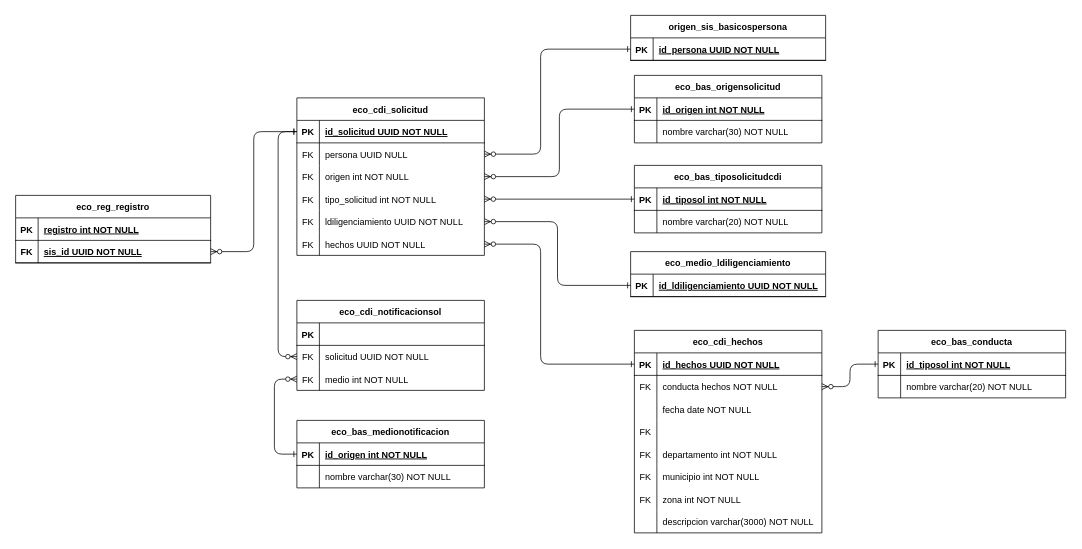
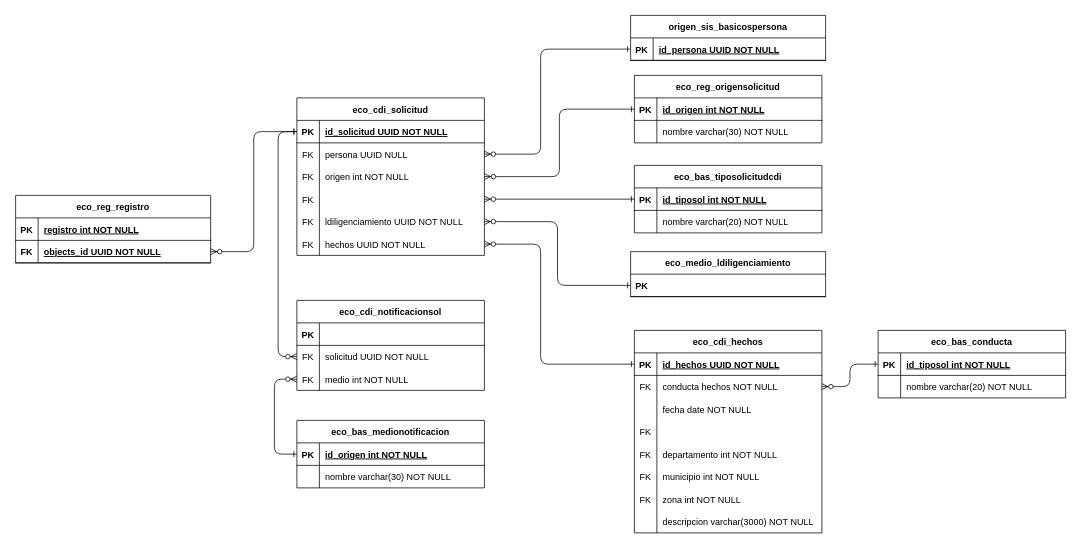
- <mxCell id="2" value="eco_bas_origensolicitud" style="shape=table;startSize=30;container=1;collapsible=1;childLayout=tableLayout;fixedRows=1;rowLines=0;fontStyle=1;align=center;resizeLast=1;" parent="1" vertex="1"><mxGeometry x="845" y="100" width="250" height="90" as="geometry" /></mxCell>
+ <mxCell id="2" value="eco_reg_origensolicitud" style="shape=table;startSize=30;container=1;collapsible=1;childLayout=tableLayout;fixedRows=1;rowLines=0;fontStyle=1;align=center;resizeLast=1;" parent="1" vertex="1"><mxGeometry x="845" y="100" width="250" height="90" as="geometry" /></mxCell>
- <mxCell id="75" value="tipo_solicitud int NOT NULL" style="shape=partialRectangle;overflow=hidden;connectable=0;fillColor=none;top=0;left=0;bottom=0;right=0;align=left;spacingLeft=6;" parent="73" vertex="1"><mxGeometry x="30" width="220" height="30" as="geometry"><mxRectangle width="220" height="30" as="alternateBounds" /></mxGeometry></mxCell>
- <mxCell id="62" value="sis_id UUID NOT NULL " style="shape=partialRectangle;overflow=hidden;connectable=0;fillColor=none;top=0;left=0;bottom=0;right=0;align=left;spacingLeft=6;fontStyle=5;" parent="60" vertex="1"><mxGeometry x="30" width="230" height="30" as="geometry"><mxRectangle width="230" height="30" as="alternateBounds" /></mxGeometry></mxCell>
+ <mxCell id="62" value="objects_id UUID NOT NULL " style="shape=partialRectangle;overflow=hidden;connectable=0;fillColor=none;top=0;left=0;bottom=0;right=0;align=left;spacingLeft=6;fontStyle=5;" parent="60" vertex="1"><mxGeometry x="30" width="230" height="30" as="geometry"><mxRectangle width="230" height="30" as="alternateBounds" /></mxGeometry></mxCell>
- <mxCell id="36" value="id_ldiligenciamiento UUID NOT NULL " style="shape=partialRectangle;overflow=hidden;connectable=0;fillColor=none;top=0;left=0;bottom=0;right=0;align=left;spacingLeft=6;fontStyle=5;" parent="34" vertex="1"><mxGeometry x="30" width="230" height="30" as="geometry"><mxRectangle width="230" height="30" as="alternateBounds" /></mxGeometry></mxCell>
